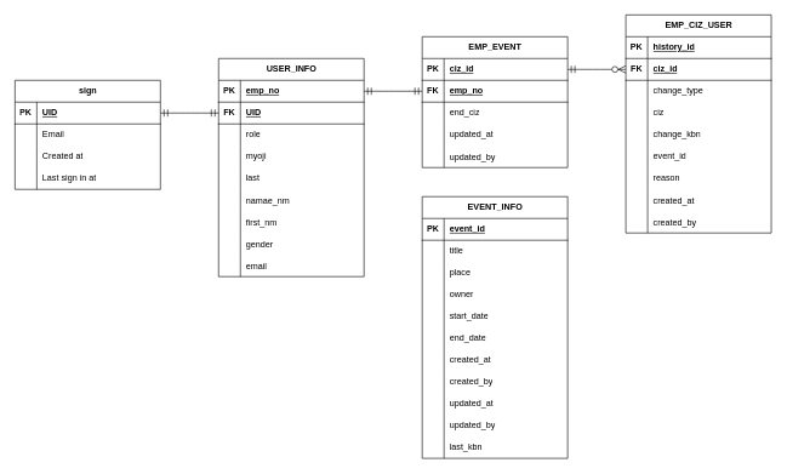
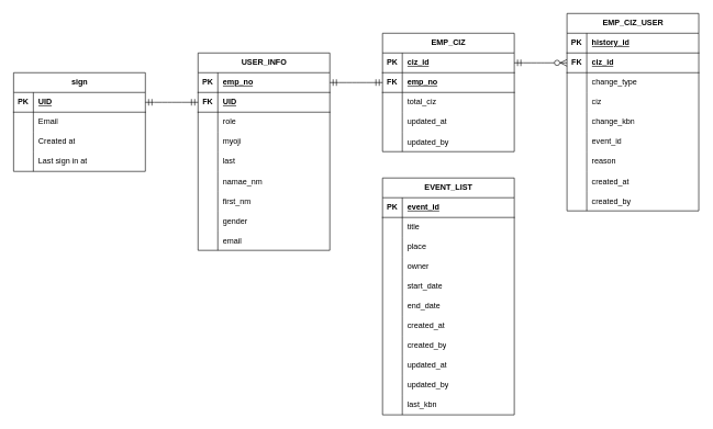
- <mxCell id="44" value="EMP_EVENT" style="shape=table;startSize=30;container=1;collapsible=1;childLayout=tableLayout;fixedRows=1;rowLines=0;fontStyle=1;align=center;resizeLast=1;html=1;" parent="1" vertex="1"><mxGeometry x="580" y="50" width="200" height="180" as="geometry" /></mxCell>
+ <mxCell id="44" value="EMP_CIZ" style="shape=table;startSize=30;container=1;collapsible=1;childLayout=tableLayout;fixedRows=1;rowLines=0;fontStyle=1;align=center;resizeLast=1;html=1;" parent="1" vertex="1"><mxGeometry x="580" y="50" width="200" height="180" as="geometry" /></mxCell>
- <mxCell id="53" value="end_ciz" style="shape=partialRectangle;connectable=0;fillColor=none;top=0;left=0;bottom=0;right=0;align=left;spacingLeft=6;overflow=hidden;whiteSpace=wrap;html=1;" parent="51" vertex="1"><mxGeometry x="30" width="170" height="30" as="geometry"><mxRectangle width="170" height="30" as="alternateBounds" /></mxGeometry></mxCell>
+ <mxCell id="53" value="total_ciz" style="shape=partialRectangle;connectable=0;fillColor=none;top=0;left=0;bottom=0;right=0;align=left;spacingLeft=6;overflow=hidden;whiteSpace=wrap;html=1;" parent="51" vertex="1"><mxGeometry x="30" width="170" height="30" as="geometry"><mxRectangle width="170" height="30" as="alternateBounds" /></mxGeometry></mxCell>
- <mxCell id="90" value="EVENT_INFO" style="shape=table;startSize=30;container=1;collapsible=1;childLayout=tableLayout;fixedRows=1;rowLines=0;fontStyle=1;align=center;resizeLast=1;html=1;" vertex="1" parent="1"><mxGeometry x="580" y="270" width="200" height="360" as="geometry" /></mxCell>
+ <mxCell id="90" value="EVENT_LIST" style="shape=table;startSize=30;container=1;collapsible=1;childLayout=tableLayout;fixedRows=1;rowLines=0;fontStyle=1;align=center;resizeLast=1;html=1;" vertex="1" parent="1"><mxGeometry x="580" y="270" width="200" height="360" as="geometry" /></mxCell>
